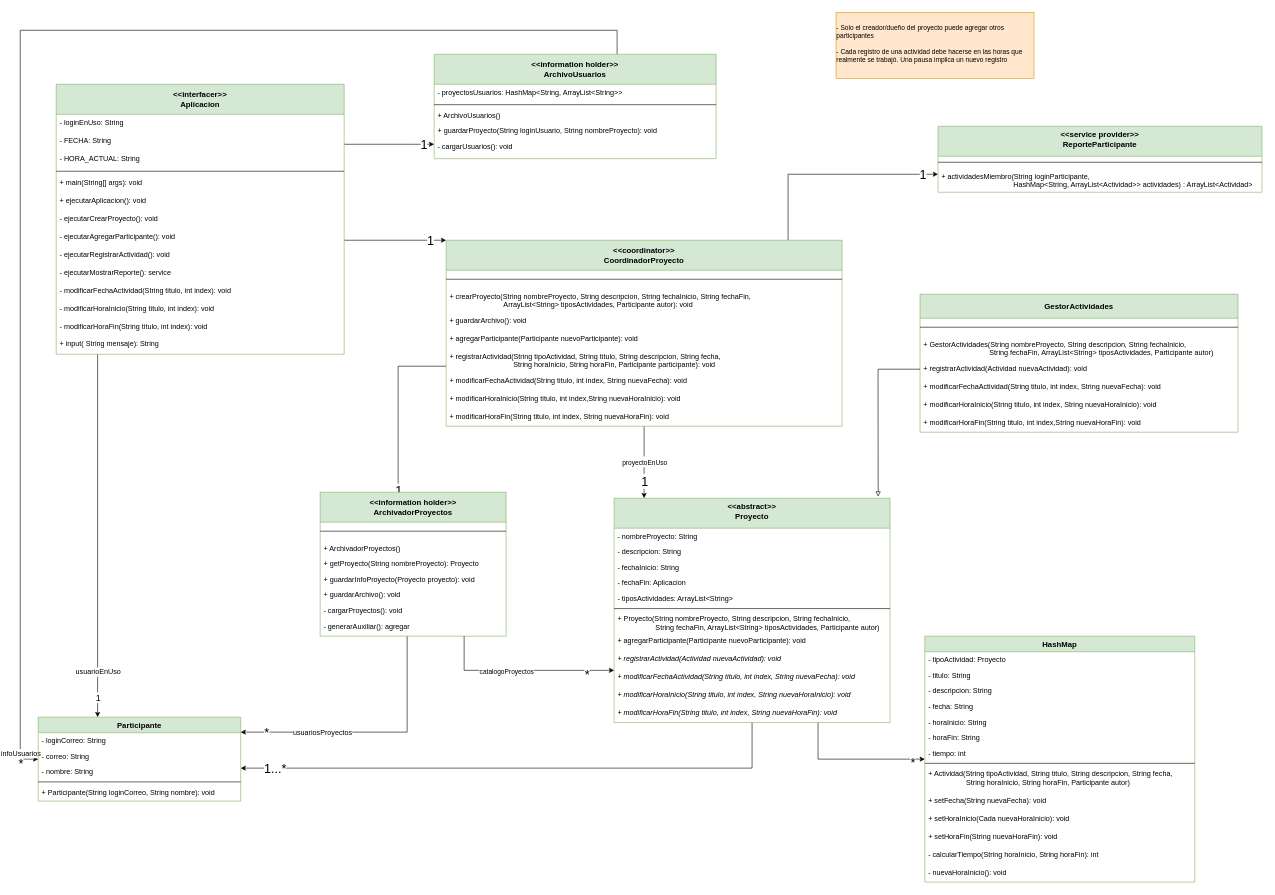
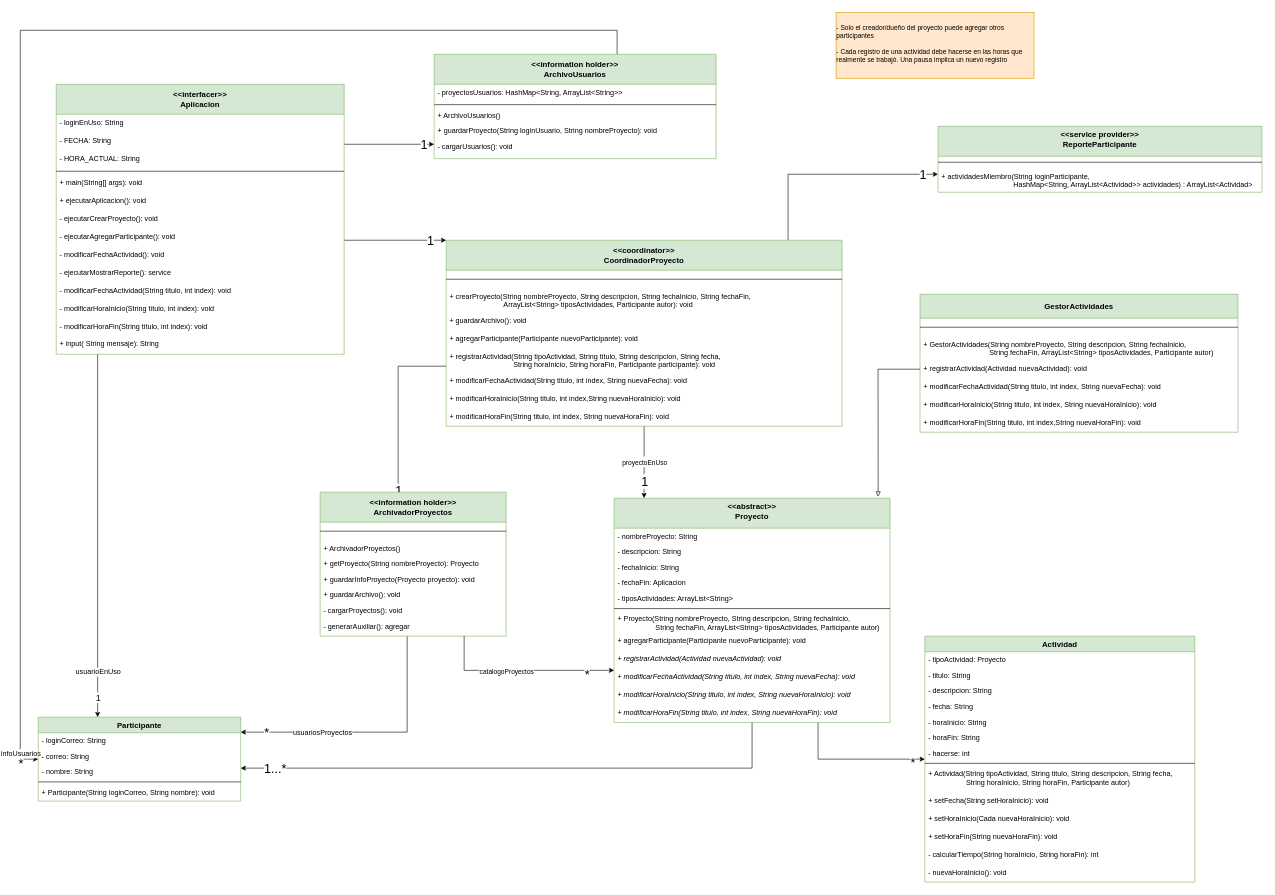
- <mxCell id="27" value="- ejecutarRegistrarActividad(): void" style="text;strokeColor=none;fillColor=none;align=left;verticalAlign=top;spacingLeft=4;spacingRight=4;overflow=hidden;rotatable=0;points=[[0,0.5],[1,0.5]];portConstraint=eastwest;" parent="18" vertex="1"><mxGeometry y="270" width="480" height="30" as="geometry" /></mxCell>
+ <mxCell id="27" value="- modificarFechaActividad(): void" style="text;strokeColor=none;fillColor=none;align=left;verticalAlign=top;spacingLeft=4;spacingRight=4;overflow=hidden;rotatable=0;points=[[0,0.5],[1,0.5]];portConstraint=eastwest;" parent="18" vertex="1"><mxGeometry y="270" width="480" height="30" as="geometry" /></mxCell>
- <mxCell id="71" value="HashMap" style="swimlane;fontStyle=1;align=center;verticalAlign=top;childLayout=stackLayout;horizontal=1;startSize=26;horizontalStack=0;resizeParent=1;resizeParentMax=0;resizeLast=0;collapsible=1;marginBottom=0;fontSize=13;fillColor=#d5e8d4;strokeColor=#82b366;" parent="1" vertex="1"><mxGeometry x="1528" y="1060" width="450" height="410" as="geometry" /></mxCell>
+ <mxCell id="71" value="Actividad" style="swimlane;fontStyle=1;align=center;verticalAlign=top;childLayout=stackLayout;horizontal=1;startSize=26;horizontalStack=0;resizeParent=1;resizeParentMax=0;resizeLast=0;collapsible=1;marginBottom=0;fontSize=13;fillColor=#d5e8d4;strokeColor=#82b366;" parent="1" vertex="1"><mxGeometry x="1528" y="1060" width="450" height="410" as="geometry" /></mxCell>
- <mxCell id="78" value="- tiempo: int" style="text;strokeColor=none;fillColor=none;align=left;verticalAlign=top;spacingLeft=4;spacingRight=4;overflow=hidden;rotatable=0;points=[[0,0.5],[1,0.5]];portConstraint=eastwest;fontSize=12;" parent="71" vertex="1"><mxGeometry y="182" width="450" height="26" as="geometry" /></mxCell>
+ <mxCell id="78" value="- hacerse: int" style="text;strokeColor=none;fillColor=none;align=left;verticalAlign=top;spacingLeft=4;spacingRight=4;overflow=hidden;rotatable=0;points=[[0,0.5],[1,0.5]];portConstraint=eastwest;fontSize=12;" parent="71" vertex="1"><mxGeometry y="182" width="450" height="26" as="geometry" /></mxCell>
- <mxCell id="81" value="+ setFecha(String nuevaFecha): void" style="text;strokeColor=none;fillColor=none;align=left;verticalAlign=top;spacingLeft=4;spacingRight=4;overflow=hidden;rotatable=0;points=[[0,0.5],[1,0.5]];portConstraint=eastwest;fontSize=12;" parent="71" vertex="1"><mxGeometry y="260" width="450" height="30" as="geometry" /></mxCell>
+ <mxCell id="81" value="+ setFecha(String setHoraInicio): void" style="text;strokeColor=none;fillColor=none;align=left;verticalAlign=top;spacingLeft=4;spacingRight=4;overflow=hidden;rotatable=0;points=[[0,0.5],[1,0.5]];portConstraint=eastwest;fontSize=12;" parent="71" vertex="1"><mxGeometry y="260" width="450" height="30" as="geometry" /></mxCell>
